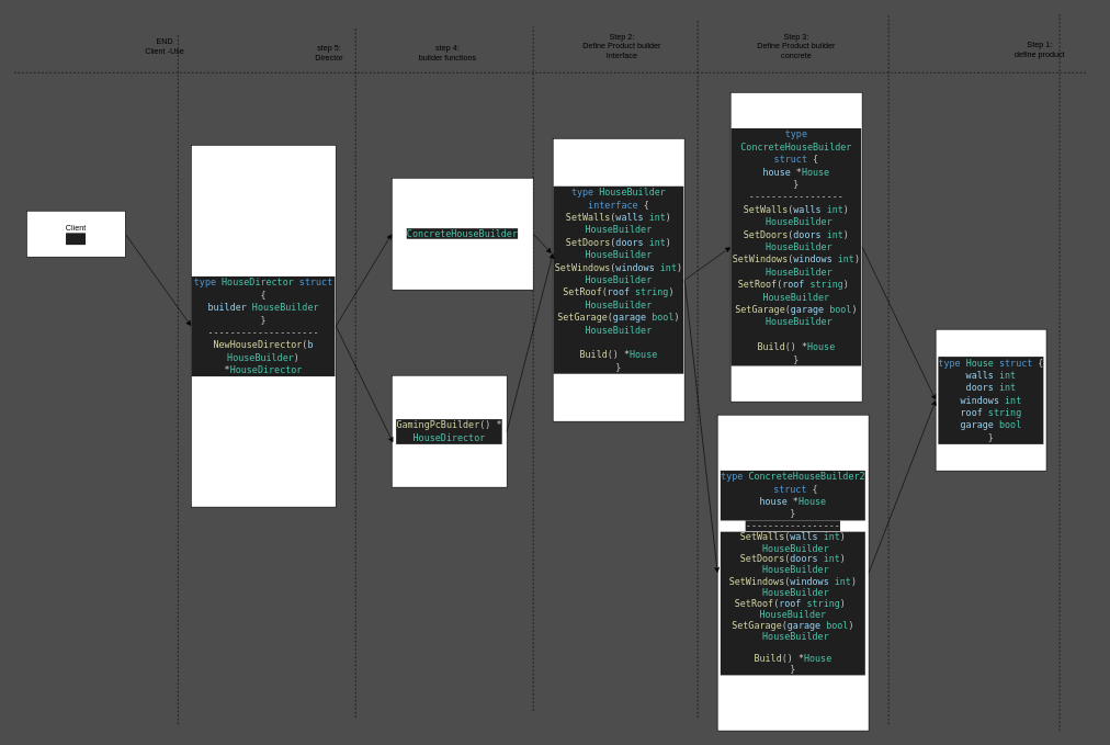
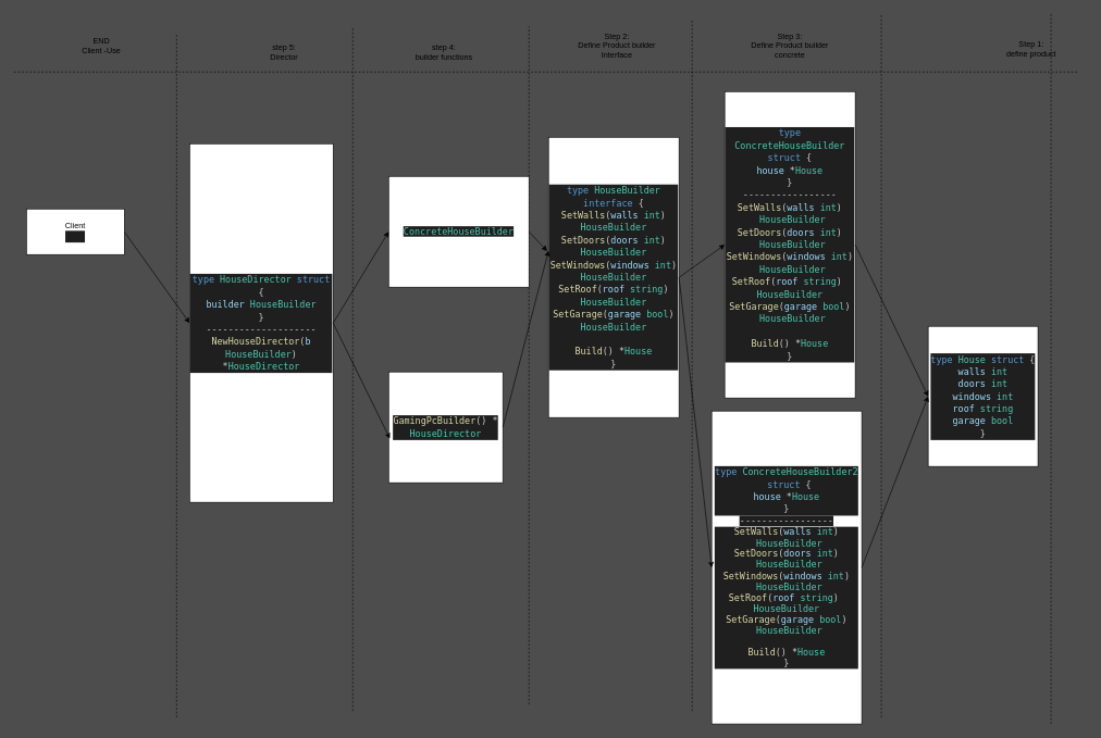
- <mxCell id="12" value="END&lt;br&gt;Client -Use" style="text;html=1;strokeColor=none;fillColor=none;align=center;verticalAlign=middle;whiteSpace=wrap;rounded=0;" parent="1" vertex="1"><mxGeometry x="165" y="30" width="170" height="80" as="geometry" /></mxCell>
+ <mxCell id="12" value="END&lt;br&gt;Client -Use" style="text;html=1;strokeColor=none;fillColor=none;align=center;verticalAlign=middle;whiteSpace=wrap;rounded=0;" parent="1" vertex="1"><mxGeometry x="70" y="30" width="170" height="80" as="geometry" /></mxCell>
- <mxCell id="25" value="step 5:&lt;br&gt;Director" style="text;html=1;strokeColor=none;fillColor=none;align=center;verticalAlign=middle;whiteSpace=wrap;rounded=0;" parent="1" vertex="1"><mxGeometry x="415" y="40" width="170" height="80" as="geometry" /></mxCell>
+ <mxCell id="25" value="step 5:&lt;br&gt;Director" style="text;html=1;strokeColor=none;fillColor=none;align=center;verticalAlign=middle;whiteSpace=wrap;rounded=0;" parent="1" vertex="1"><mxGeometry x="350" y="40" width="170" height="80" as="geometry" /></mxCell>
